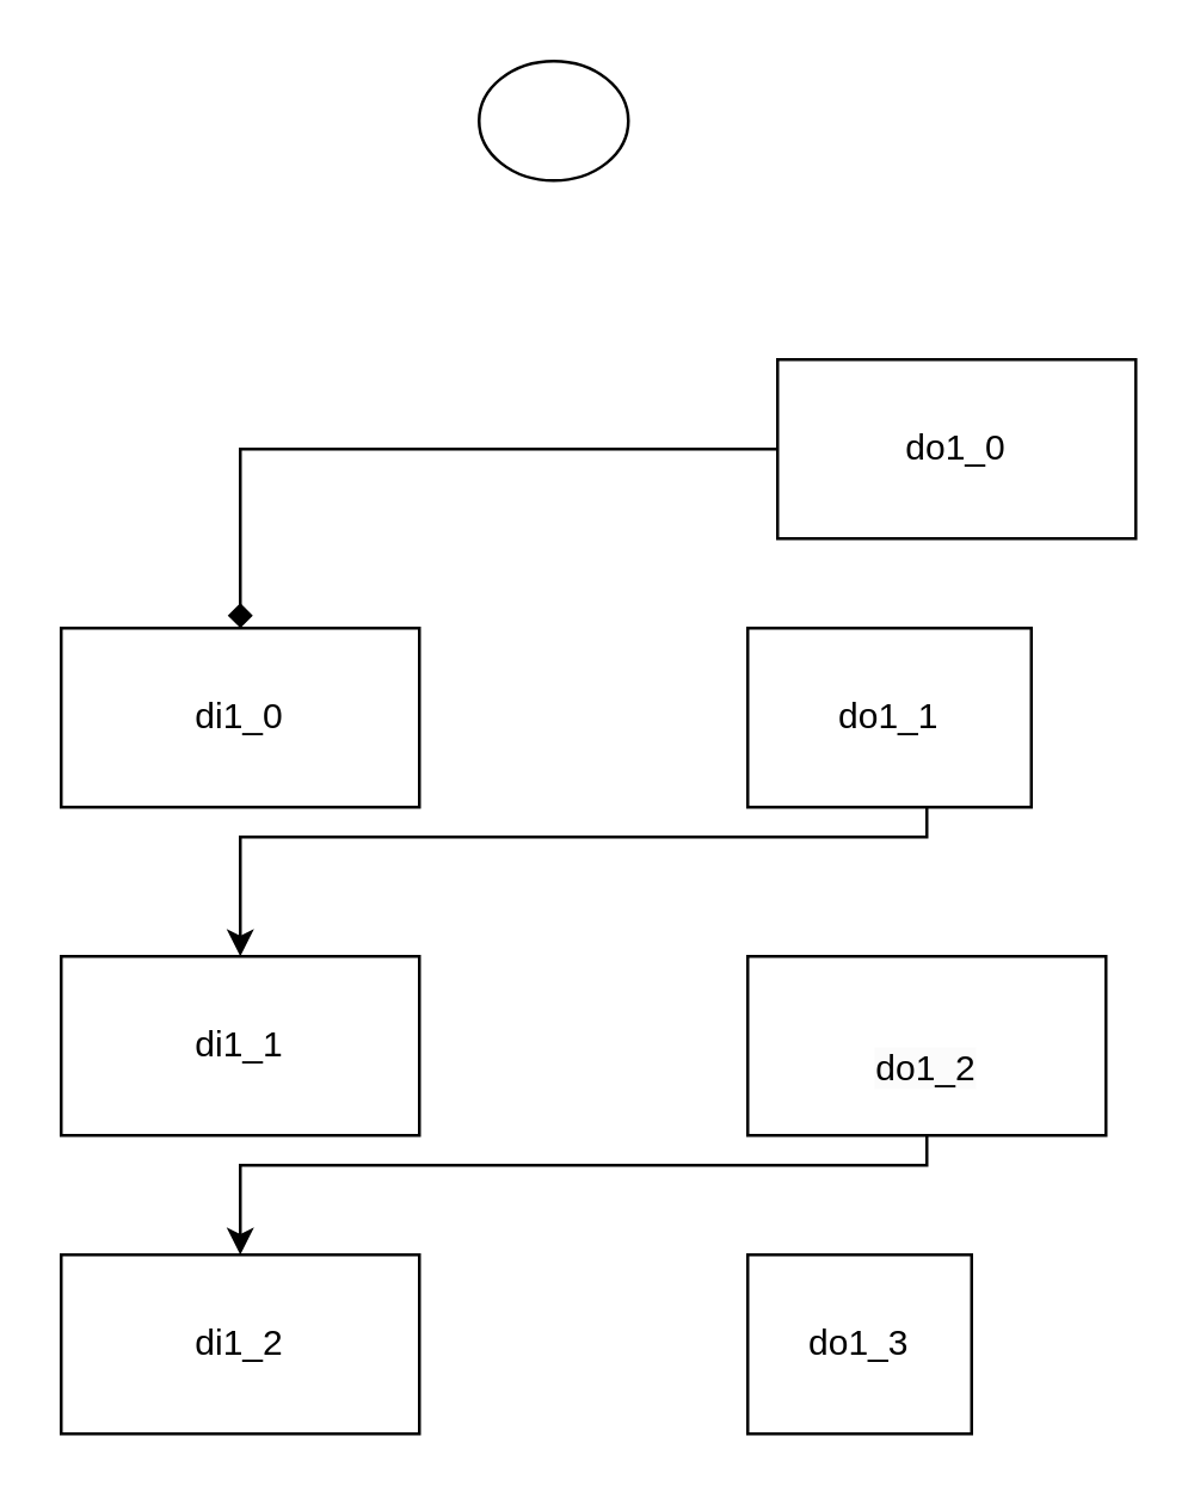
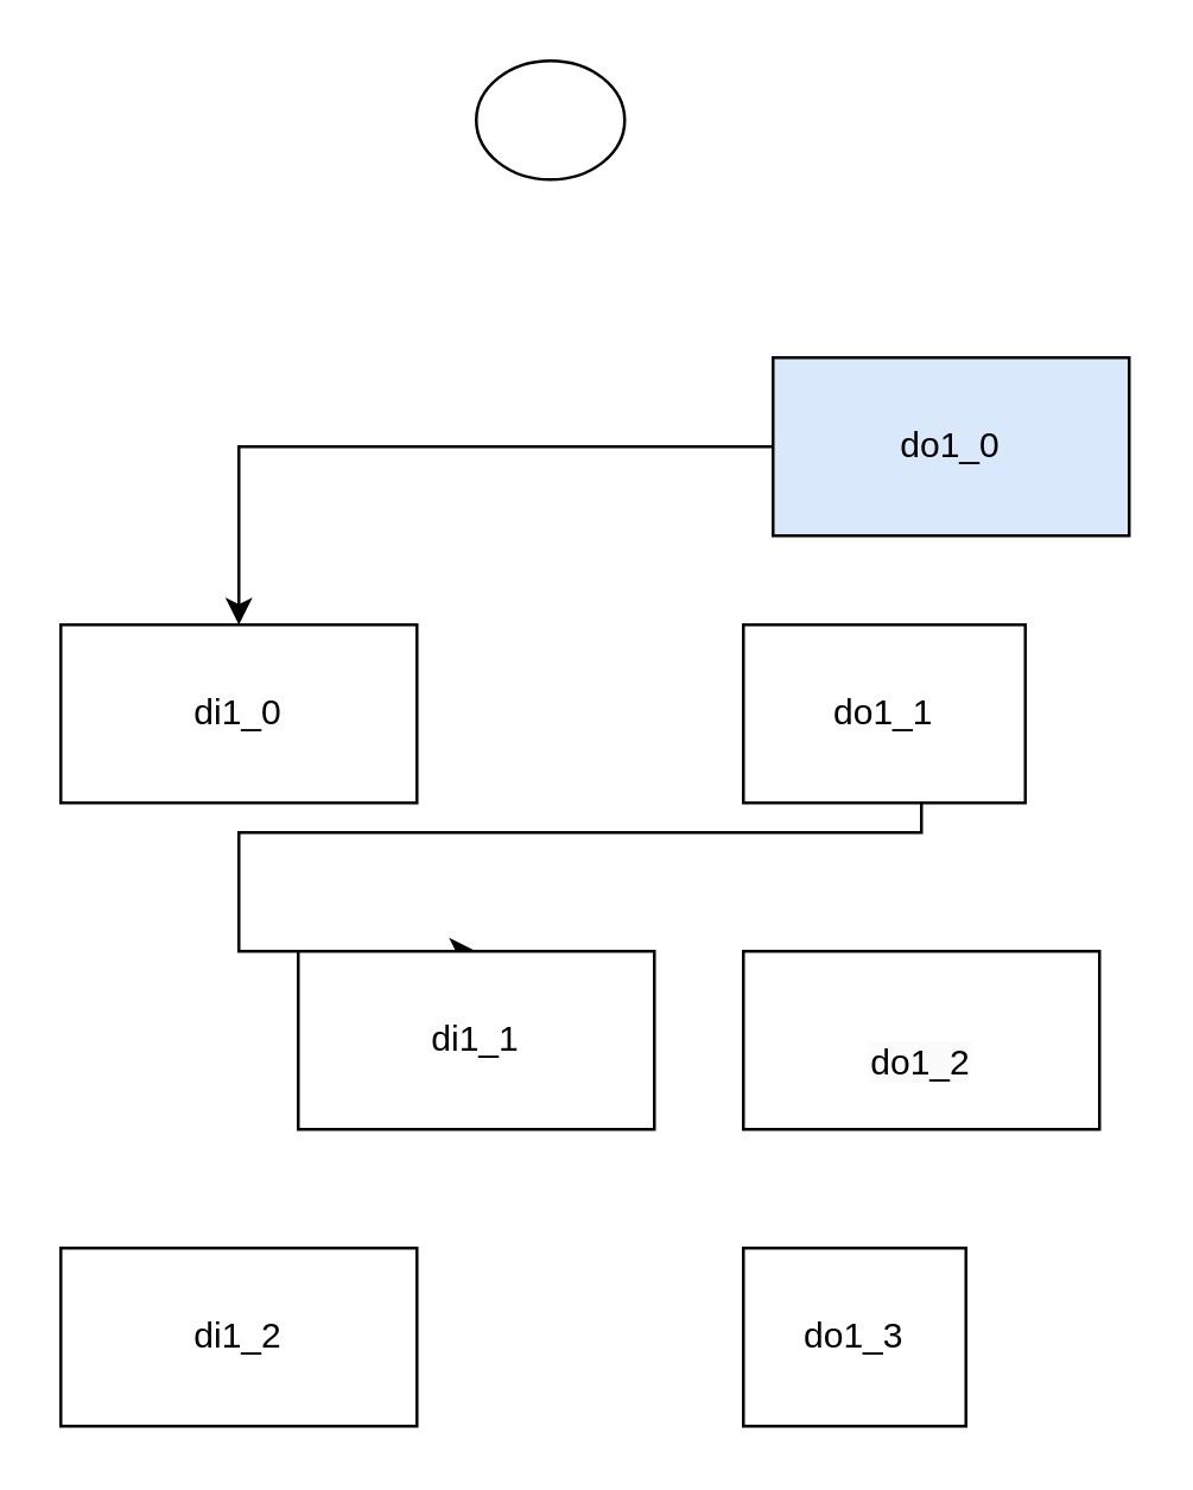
- <mxCell id="3" value="do1_0" style="rounded=0;whiteSpace=wrap;html=1;" vertex="1" parent="1"><mxGeometry x="260" y="120" width="120" height="60" as="geometry" /></mxCell>
+ <mxCell id="3" value="do1_0" style="rounded=0;whiteSpace=wrap;html=1;fillColor=#dae8fc;" vertex="1" parent="1"><mxGeometry x="260" y="120" width="120" height="60" as="geometry" /></mxCell>
- <mxCell id="2" style="edgeStyle=orthogonalEdgeStyle;rounded=0;orthogonalLoop=1;jettySize=auto;html=1;endArrow=diamond;" edge="1" parent="1" source="3" target="4"><mxGeometry relative="1" as="geometry" /></mxCell>
+ <mxCell id="2" style="edgeStyle=orthogonalEdgeStyle;rounded=0;orthogonalLoop=1;jettySize=auto;html=1;" edge="1" parent="1" source="3" target="4"><mxGeometry relative="1" as="geometry" /></mxCell>
- <mxCell id="7" value="di1_1" style="rounded=0;whiteSpace=wrap;html=1;" vertex="1" parent="1"><mxGeometry x="20" y="320" width="120" height="60" as="geometry" /></mxCell>
+ <mxCell id="7" value="di1_1" style="rounded=0;whiteSpace=wrap;html=1;" vertex="1" parent="1"><mxGeometry x="100" y="320" width="120" height="60" as="geometry" /></mxCell>
- <mxCell id="8" style="edgeStyle=orthogonalEdgeStyle;rounded=0;orthogonalLoop=1;jettySize=auto;html=1;entryX=0.5;entryY=0;entryDx=0;entryDy=0;" edge="1" parent="1" source="9" target="11"><mxGeometry relative="1" as="geometry"><Array as="points"><mxPoint x="310" y="390" /><mxPoint x="80" y="390" /></Array></mxGeometry></mxCell>
